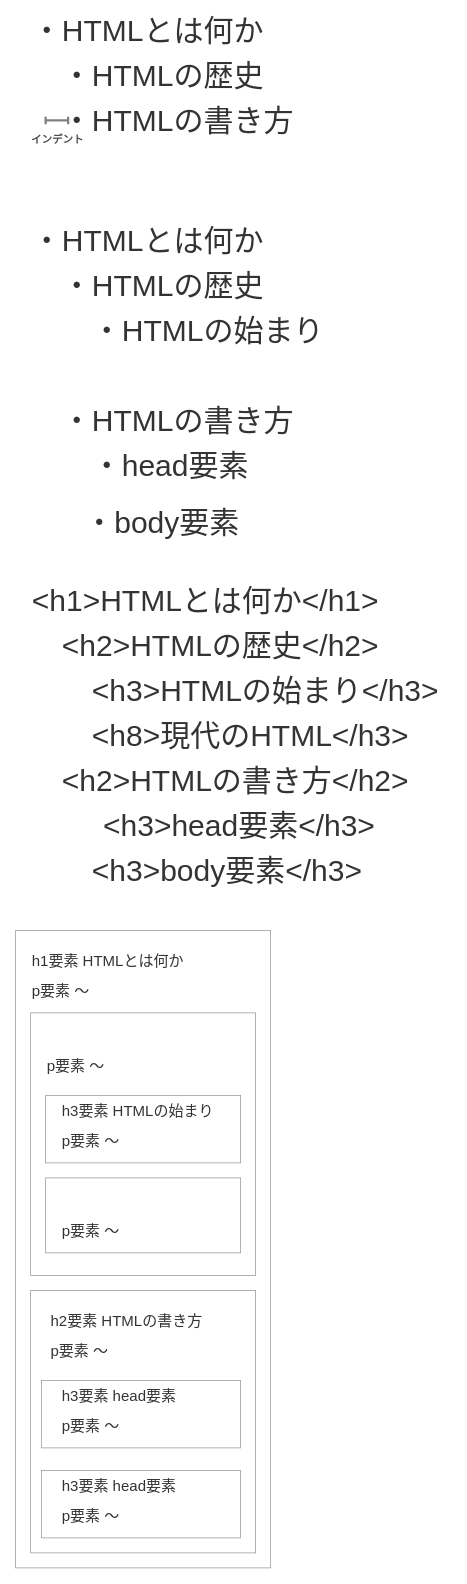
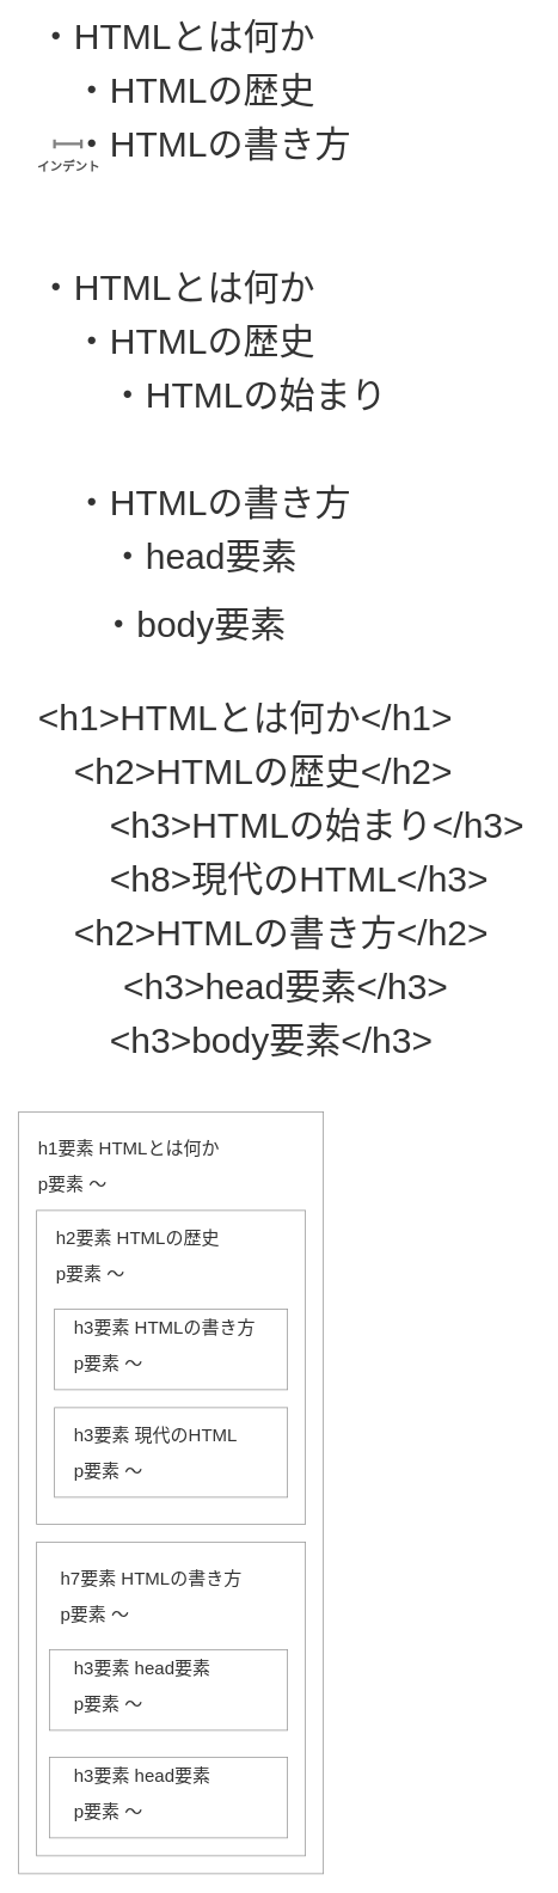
+ <mxCell id="28" value="h2要素 HTMLの歴史" style="text;html=1;strokeColor=none;fillColor=none;align=left;verticalAlign=middle;whiteSpace=wrap;rounded=0;fontSize=20;fontColor=#333333;" parent="1" vertex="1"><mxGeometry x="60" y="1360" width="200" height="40" as="geometry" /></mxCell>
- <mxCell id="30" value="h3要素 HTMLの始まり" style="text;html=1;strokeColor=none;fillColor=none;align=left;verticalAlign=middle;whiteSpace=wrap;rounded=0;fontSize=20;fontColor=#333333;" parent="1" vertex="1"><mxGeometry x="80" y="1460" width="210" height="40" as="geometry" /></mxCell>
+ <mxCell id="30" value="h3要素 HTMLの書き方" style="text;html=1;strokeColor=none;fillColor=none;align=left;verticalAlign=middle;whiteSpace=wrap;rounded=0;fontSize=20;fontColor=#333333;" parent="1" vertex="1"><mxGeometry x="80" y="1460" width="210" height="40" as="geometry" /></mxCell>
+ <mxCell id="31" value="h3要素 現代のHTML" style="text;html=1;strokeColor=none;fillColor=none;align=left;verticalAlign=middle;whiteSpace=wrap;rounded=0;fontSize=20;fontColor=#333333;" parent="1" vertex="1"><mxGeometry x="80" y="1580" width="210" height="40" as="geometry" /></mxCell>
- <mxCell id="29" value="h2要素 HTMLの書き方" style="text;html=1;strokeColor=none;fillColor=none;align=left;verticalAlign=middle;whiteSpace=wrap;rounded=0;fontSize=20;fontColor=#333333;" parent="1" vertex="1"><mxGeometry x="65" y="1740" width="225" height="40" as="geometry" /></mxCell>
+ <mxCell id="29" value="h7要素 HTMLの書き方" style="text;html=1;strokeColor=none;fillColor=none;align=left;verticalAlign=middle;whiteSpace=wrap;rounded=0;fontSize=20;fontColor=#333333;" parent="1" vertex="1"><mxGeometry x="65" y="1740" width="225" height="40" as="geometry" /></mxCell>
